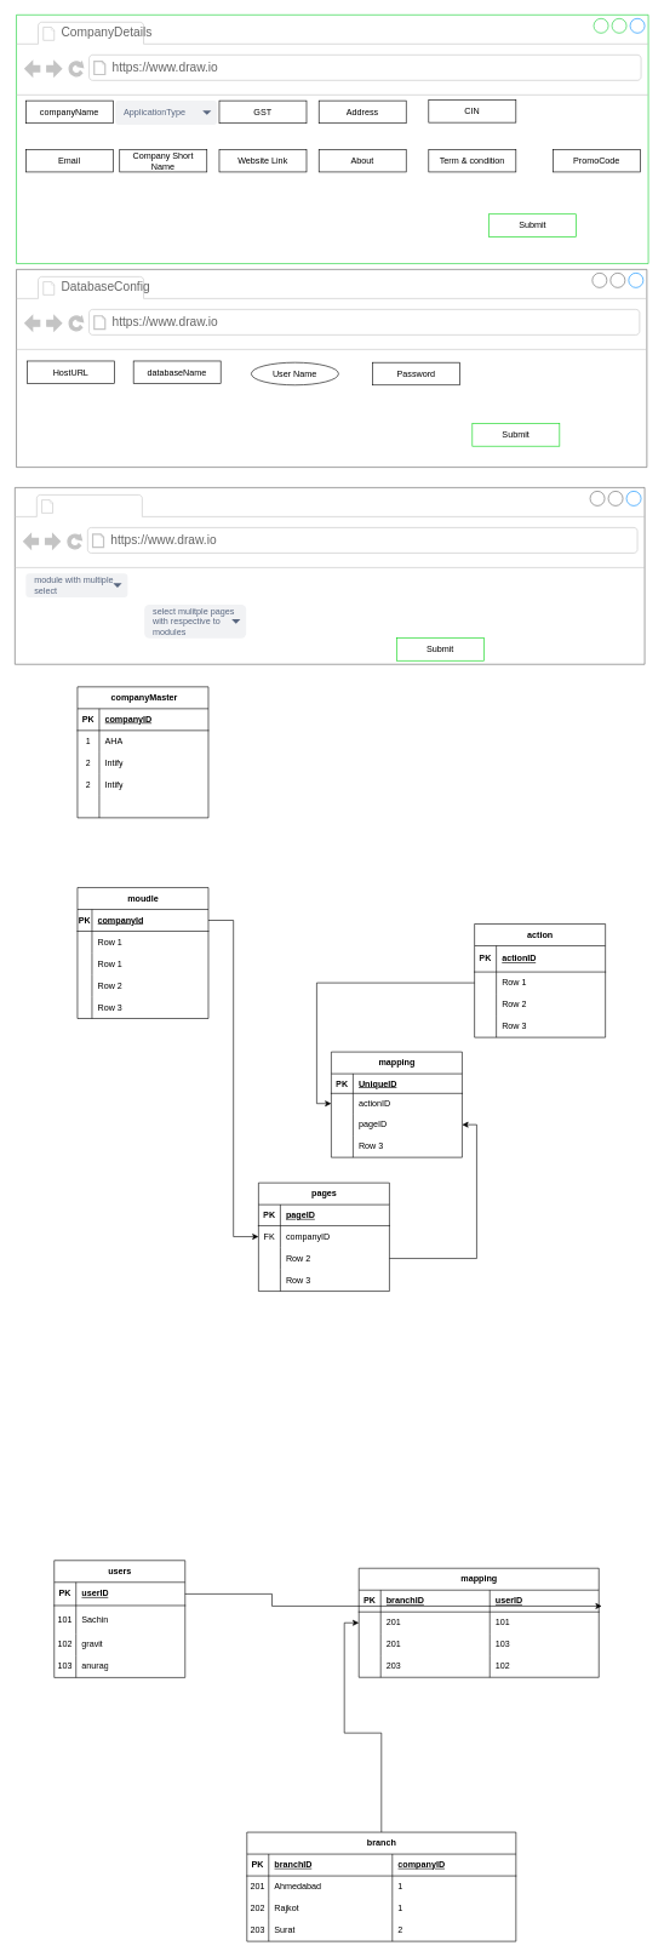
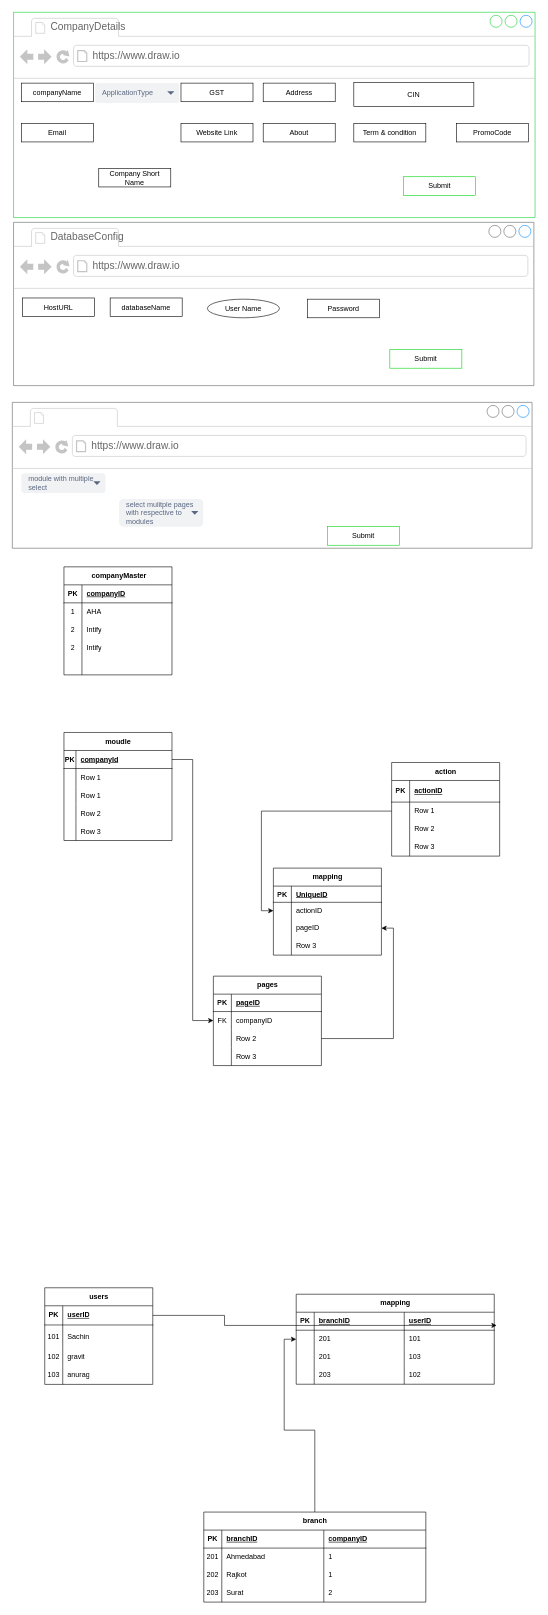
- <mxCell id="60" value="CIN" style="rounded=0;whiteSpace=wrap;html=1;" vertex="1" parent="54"><mxGeometry x="567" y="117" width="120" height="31" as="geometry" /></mxCell>
+ <mxCell id="60" value="CIN" style="rounded=0;whiteSpace=wrap;html=1;" vertex="1" parent="54"><mxGeometry x="567" y="117" width="200" height="40" as="geometry" /></mxCell>
- <mxCell id="62" value="Company Short Name" style="rounded=0;whiteSpace=wrap;html=1;" vertex="1" parent="54"><mxGeometry x="142" y="185" width="120" height="31" as="geometry" /></mxCell>
+ <mxCell id="62" value="Company Short Name" style="rounded=0;whiteSpace=wrap;html=1;" vertex="1" parent="54"><mxGeometry x="142" y="260" width="120" height="31" as="geometry" /></mxCell>
